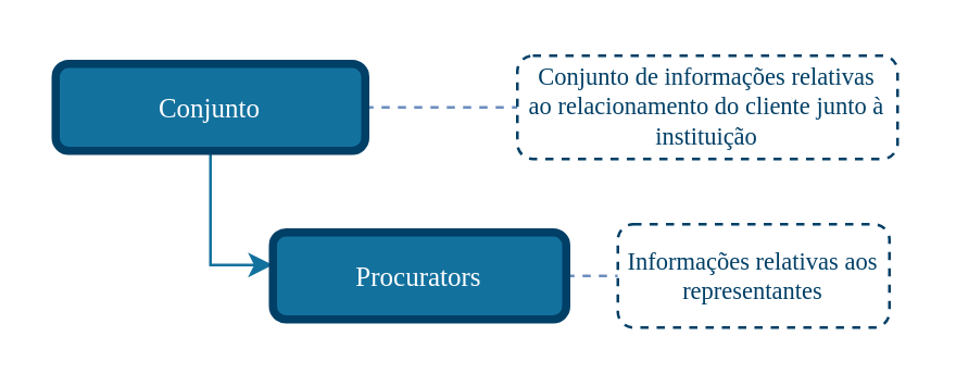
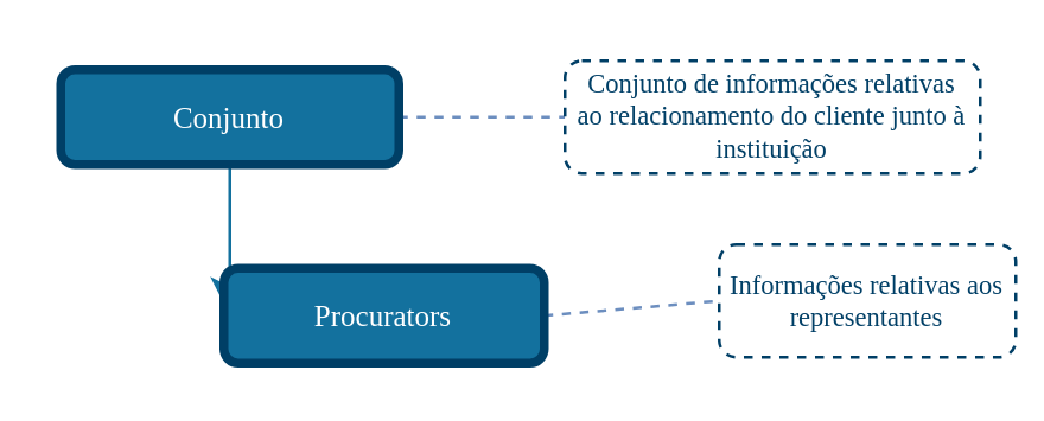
- <mxCell id="7" value="Procurators" style="rounded=1;whiteSpace=wrap;html=1;comic=0;shadow=0;backgroundOutline=0;snapToPoint=0;fixDash=0;strokeWidth=3;fontFamily=Verdana;fontStyle=0;labelBackgroundColor=none;labelBorderColor=none;fontSize=10;fillColor=#13719E;strokeColor=#003F66;fontColor=#ffffff;" parent="1" vertex="1"><mxGeometry x="100" y="85" width="108" height="32" as="geometry" /></mxCell>
+ <mxCell id="7" value="Procurators" style="rounded=1;whiteSpace=wrap;html=1;comic=0;shadow=0;backgroundOutline=0;snapToPoint=0;fixDash=0;strokeWidth=3;fontFamily=Verdana;fontStyle=0;labelBackgroundColor=none;labelBorderColor=none;fontSize=10;fillColor=#13719E;strokeColor=#003F66;fontColor=#ffffff;" parent="1" vertex="1"><mxGeometry x="75" y="90" width="108" height="32" as="geometry" /></mxCell>
- <mxCell id="8" value="Informações relativas aos representantes" style="rounded=1;whiteSpace=wrap;html=1;shadow=0;comic=0;strokeColor=#003F66;strokeWidth=1;fillColor=#ffffff;fontFamily=Verdana;fontSize=9;fontColor=#003F66;dashed=1;spacingLeft=5;spacing=0;spacingRight=5;spacingBottom=5;spacingTop=5;align=center;verticalAlign=middle;gradientColor=#ffffff;" parent="1" vertex="1"><mxGeometry x="227" y="82" width="100" height="38" as="geometry" /></mxCell>
+ <mxCell id="8" value="Informações relativas aos representantes" style="rounded=1;whiteSpace=wrap;html=1;shadow=0;comic=0;strokeColor=#003F66;strokeWidth=1;fillColor=#ffffff;fontFamily=Verdana;fontSize=9;fontColor=#003F66;dashed=1;spacingLeft=5;spacing=0;spacingRight=5;spacingBottom=5;spacingTop=5;align=center;verticalAlign=middle;gradientColor=#ffffff;" parent="1" vertex="1"><mxGeometry x="242" y="82" width="100" height="38" as="geometry" /></mxCell>
